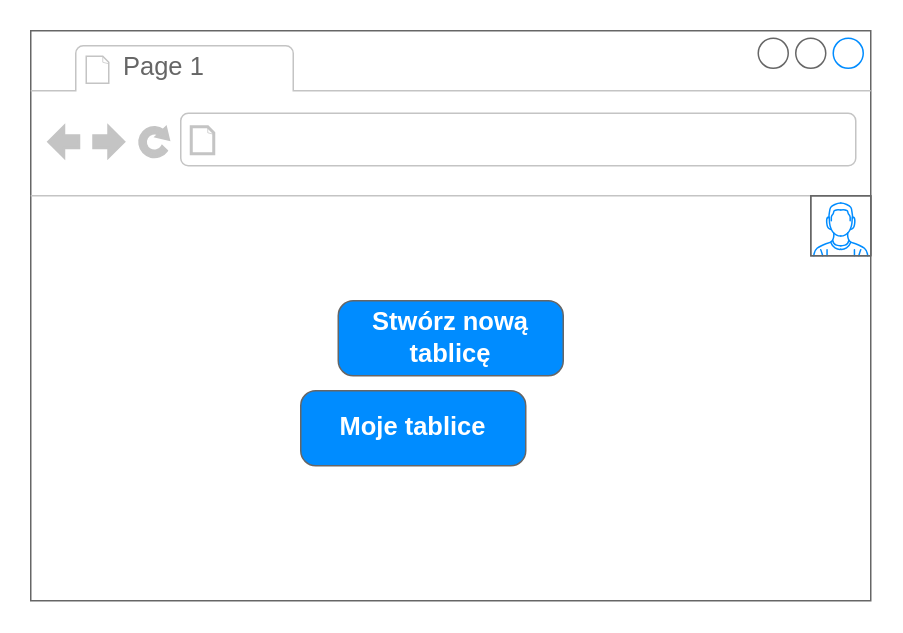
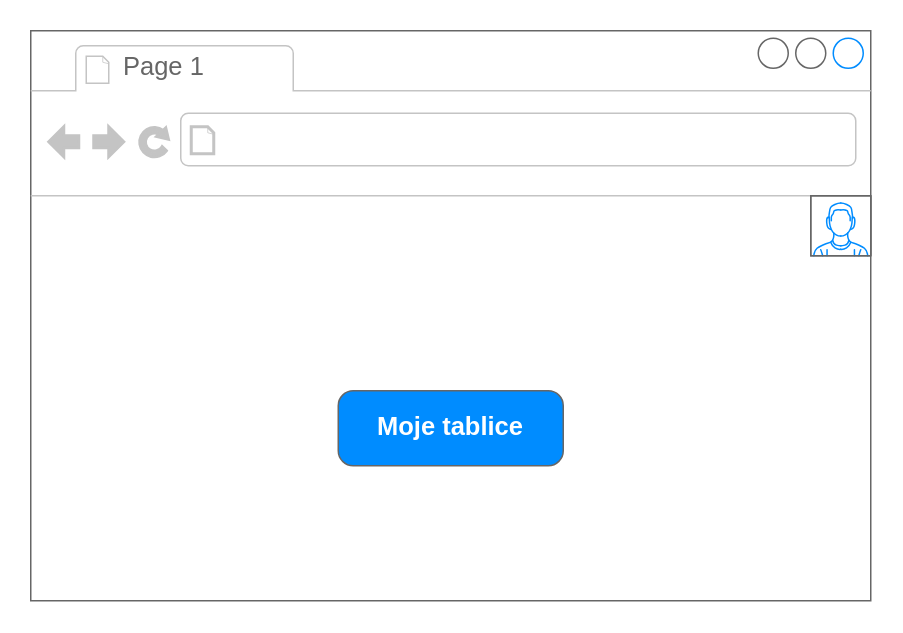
- <mxCell id="5" value="Stwórz nową tablicę" style="strokeWidth=1;shadow=0;dashed=0;align=center;html=1;shape=mxgraph.mockup.buttons.button;strokeColor=#666666;fontColor=#ffffff;mainText=;buttonStyle=round;fontSize=17;fontStyle=1;fillColor=#008cff;whiteSpace=wrap;" vertex="1" parent="2"><mxGeometry x="205" y="180" width="150" height="50" as="geometry" /></mxCell>
- <mxCell id="6" value="Moje tablice" style="strokeWidth=1;shadow=0;dashed=0;align=center;html=1;shape=mxgraph.mockup.buttons.button;strokeColor=#666666;fontColor=#ffffff;mainText=;buttonStyle=round;fontSize=17;fontStyle=1;fillColor=#008cff;whiteSpace=wrap;" vertex="1" parent="2"><mxGeometry x="180" y="240" width="150" height="50" as="geometry" /></mxCell>
+ <mxCell id="6" value="Moje tablice" style="strokeWidth=1;shadow=0;dashed=0;align=center;html=1;shape=mxgraph.mockup.buttons.button;strokeColor=#666666;fontColor=#ffffff;mainText=;buttonStyle=round;fontSize=17;fontStyle=1;fillColor=#008cff;whiteSpace=wrap;" vertex="1" parent="2"><mxGeometry x="205" y="240" width="150" height="50" as="geometry" /></mxCell>
